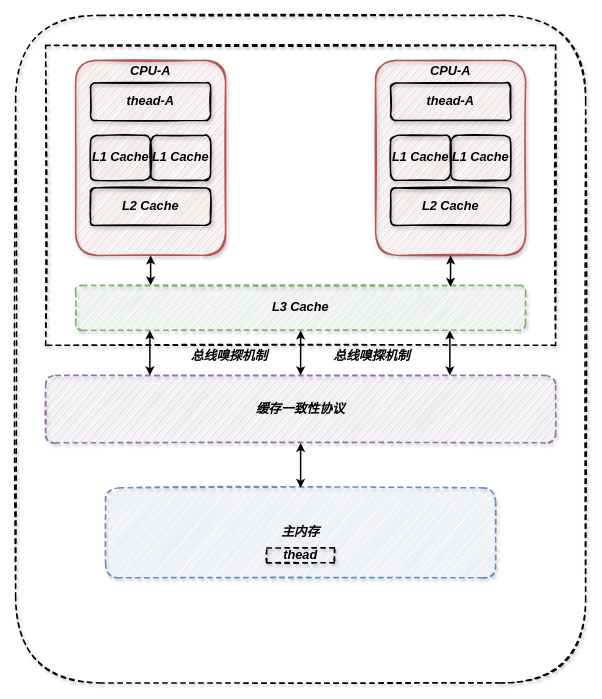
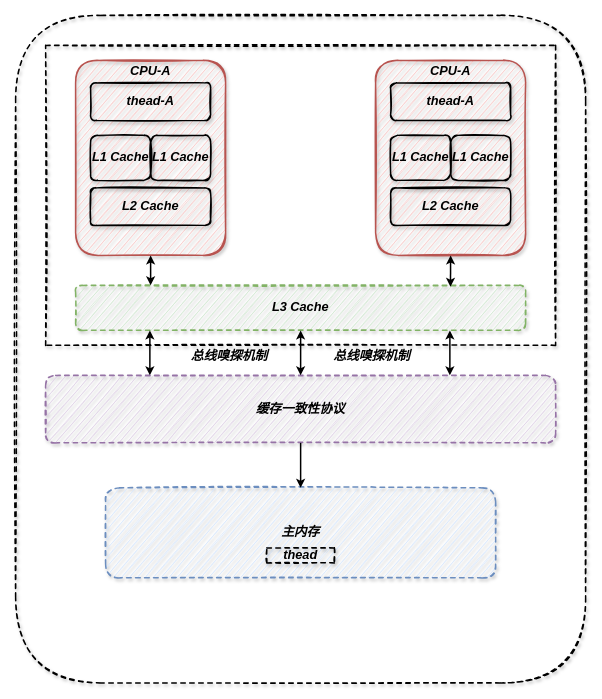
- <mxCell id="22" value="" style="endArrow=classic;startArrow=classic;html=1;rounded=1;fontSize=17;endSize=6;targetPerimeterSpacing=0;strokeWidth=2;entryX=0.5;entryY=1;entryDx=0;entryDy=0;exitX=0.5;exitY=0;exitDx=0;exitDy=0;" edge="1" parent="1" source="18" target="17"><mxGeometry width="50" height="50" relative="1" as="geometry"><mxPoint x="380" y="650" as="sourcePoint" /><mxPoint x="430" y="600" as="targetPoint" /></mxGeometry></mxCell>
+ <mxCell id="22" value="" style="endArrow=none;startArrow=classic;html=1;rounded=1;fontSize=17;endSize=6;targetPerimeterSpacing=0;strokeWidth=2;entryX=0.5;entryY=1;entryDx=0;entryDy=0;exitX=0.5;exitY=0;exitDx=0;exitDy=0;" edge="1" parent="1" source="18" target="17"><mxGeometry width="50" height="50" relative="1" as="geometry"><mxPoint x="380" y="650" as="sourcePoint" /><mxPoint x="430" y="600" as="targetPoint" /></mxGeometry></mxCell>
